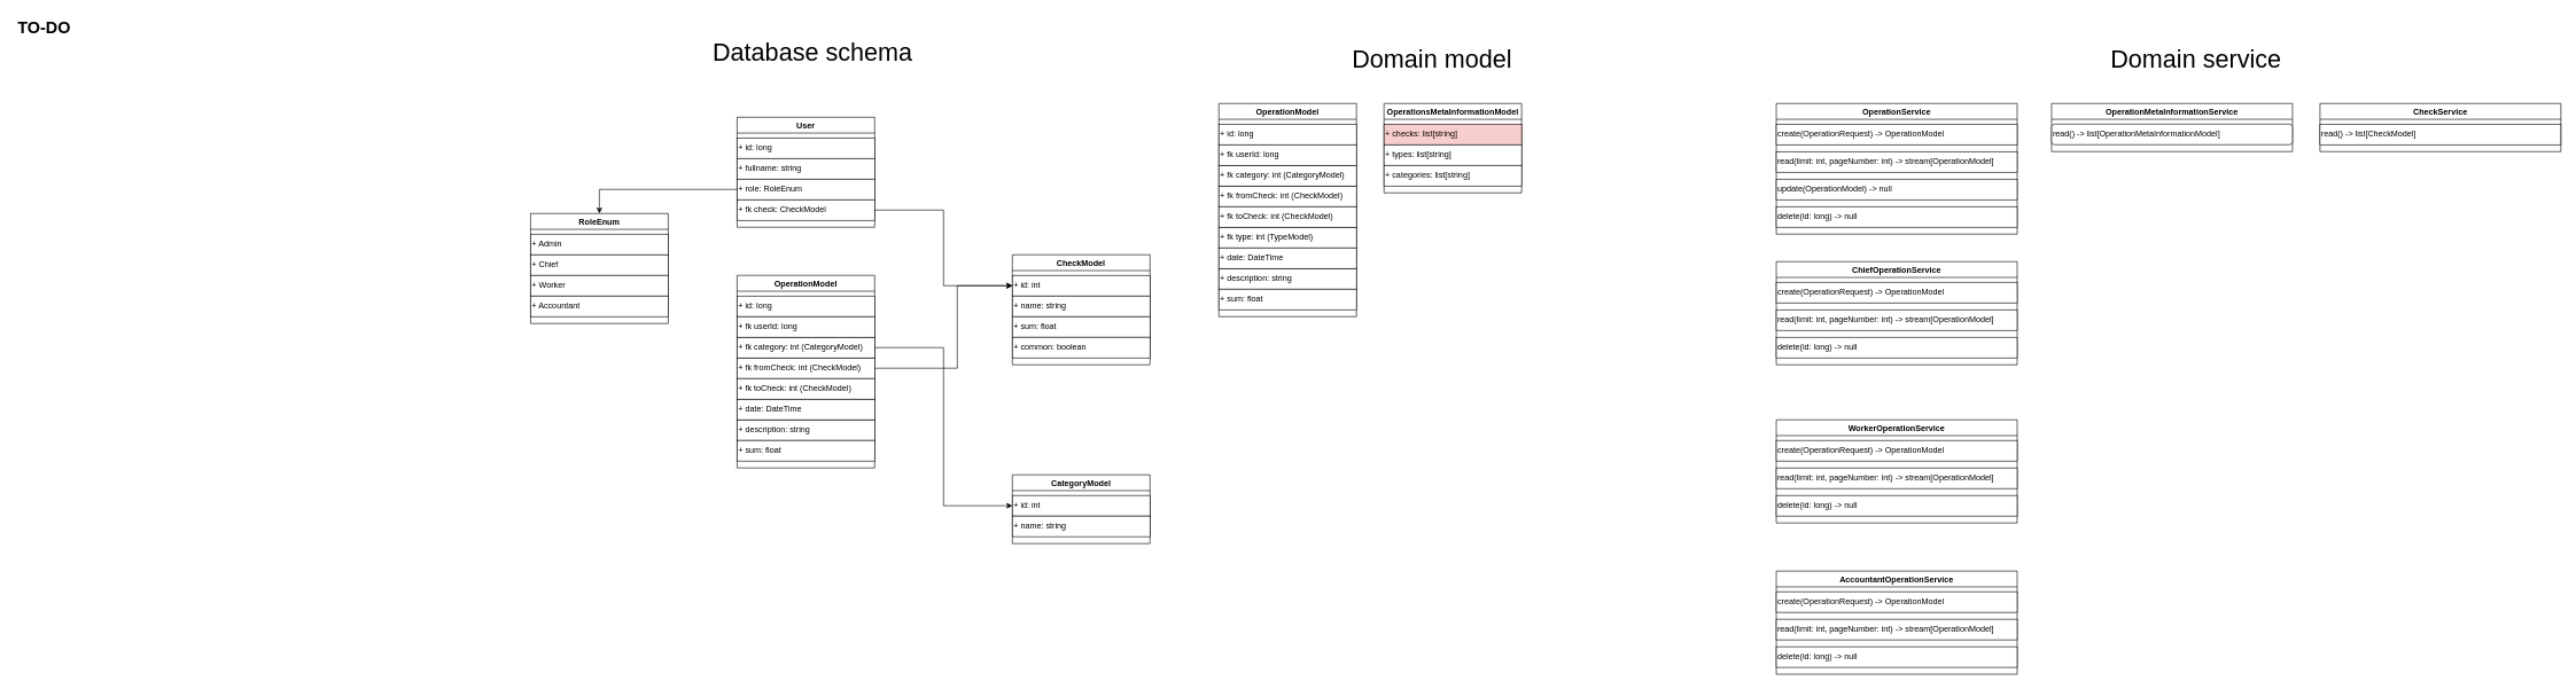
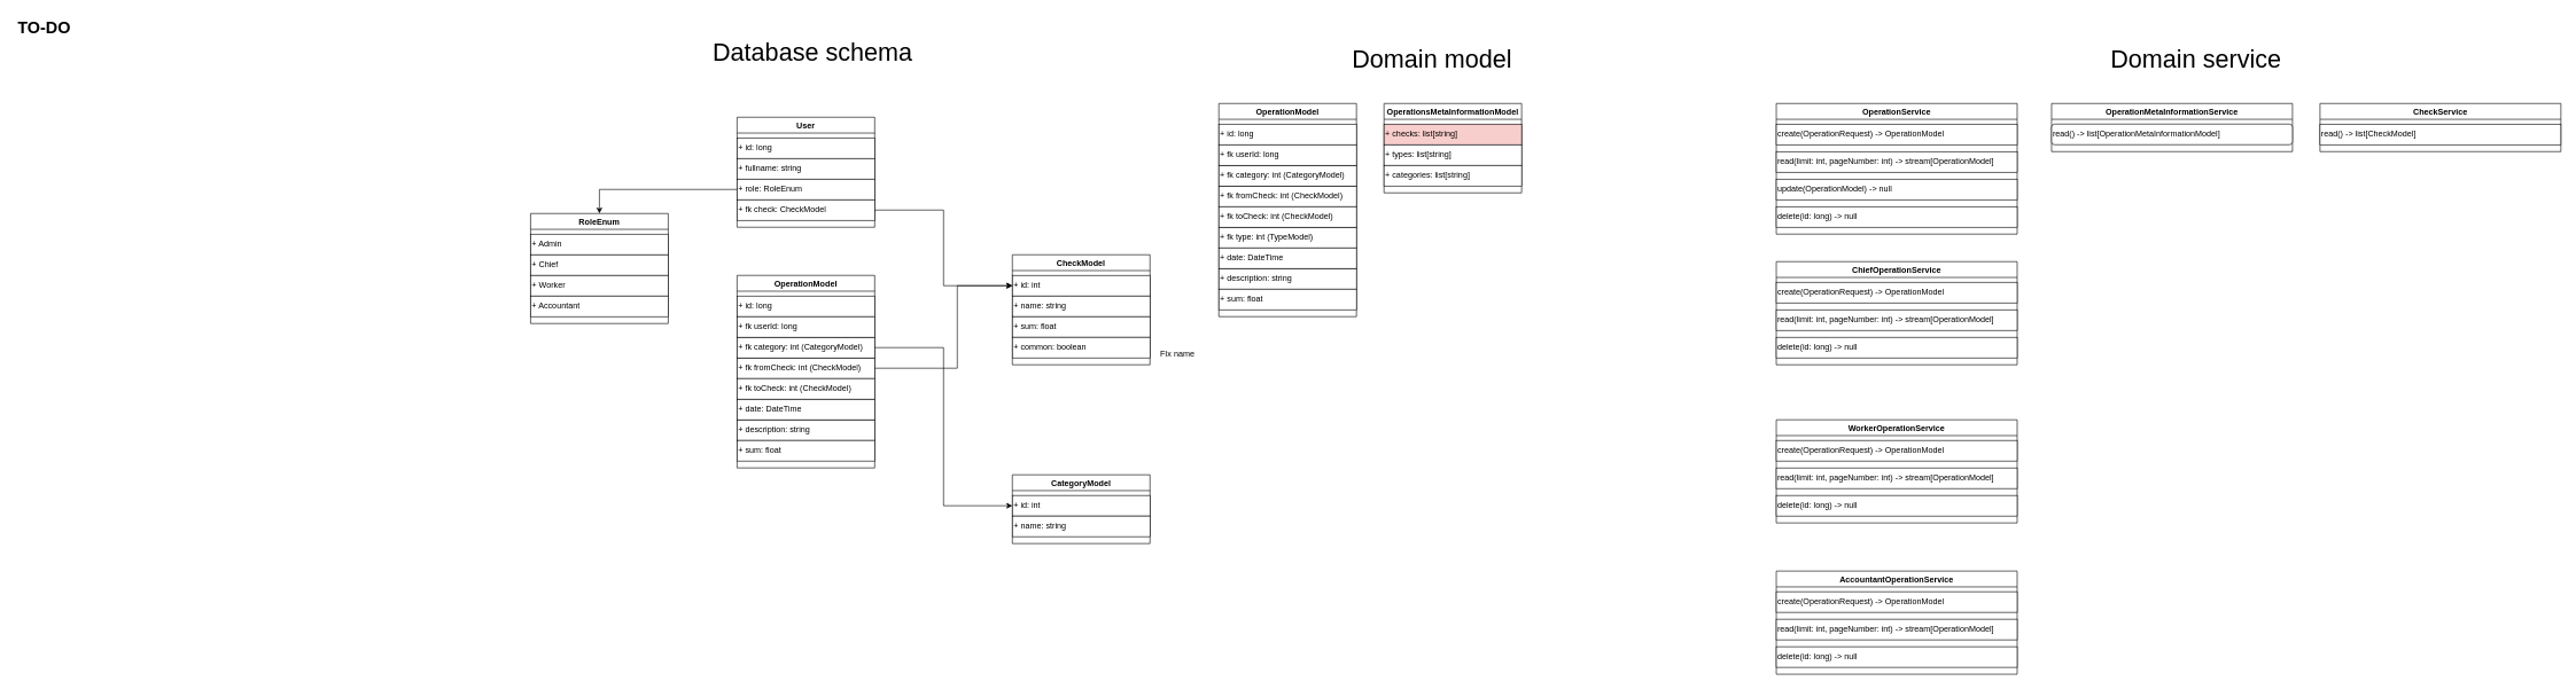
+ <mxCell id="72" value="FIx name" style="text;html=1;strokeColor=none;fillColor=none;align=center;verticalAlign=middle;whiteSpace=wrap;rounded=0;" parent="1" vertex="1"><mxGeometry x="1680" y="500" width="60" height="30" as="geometry" /></mxCell>
